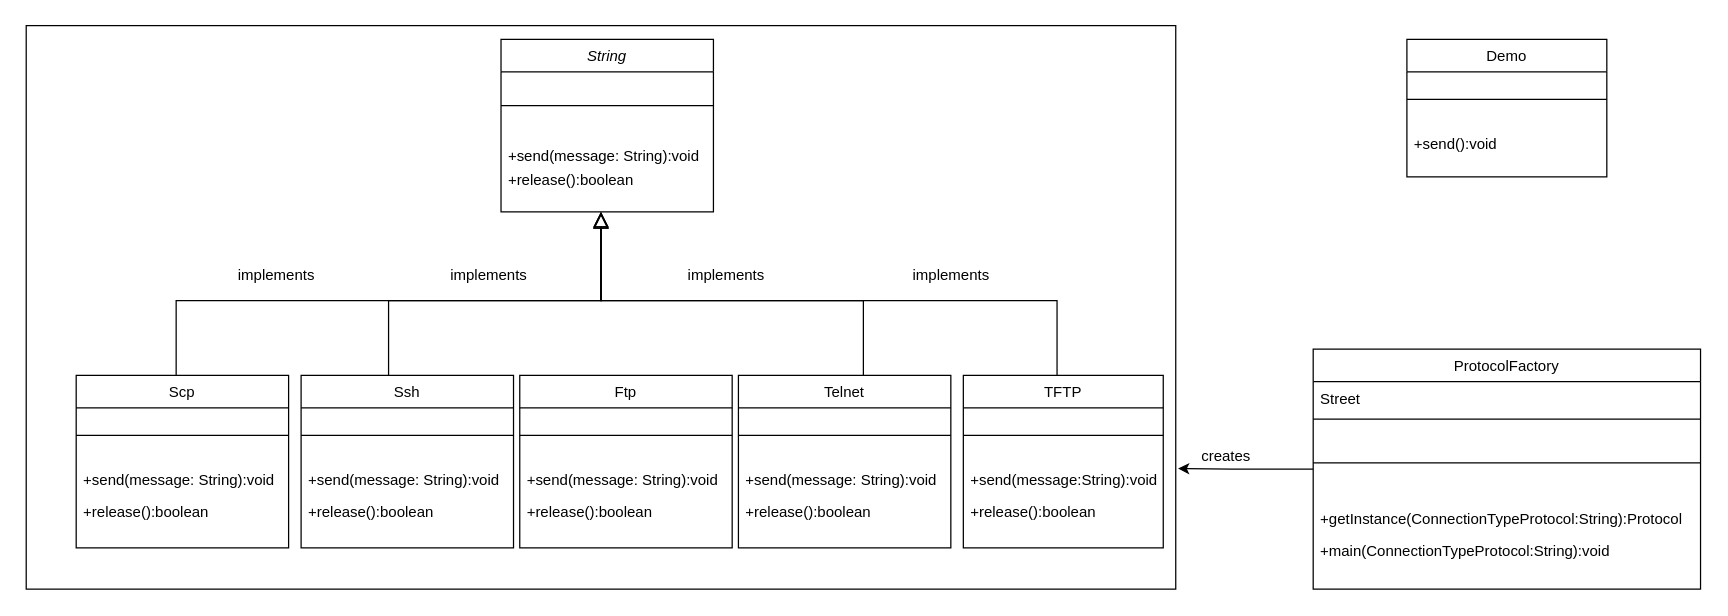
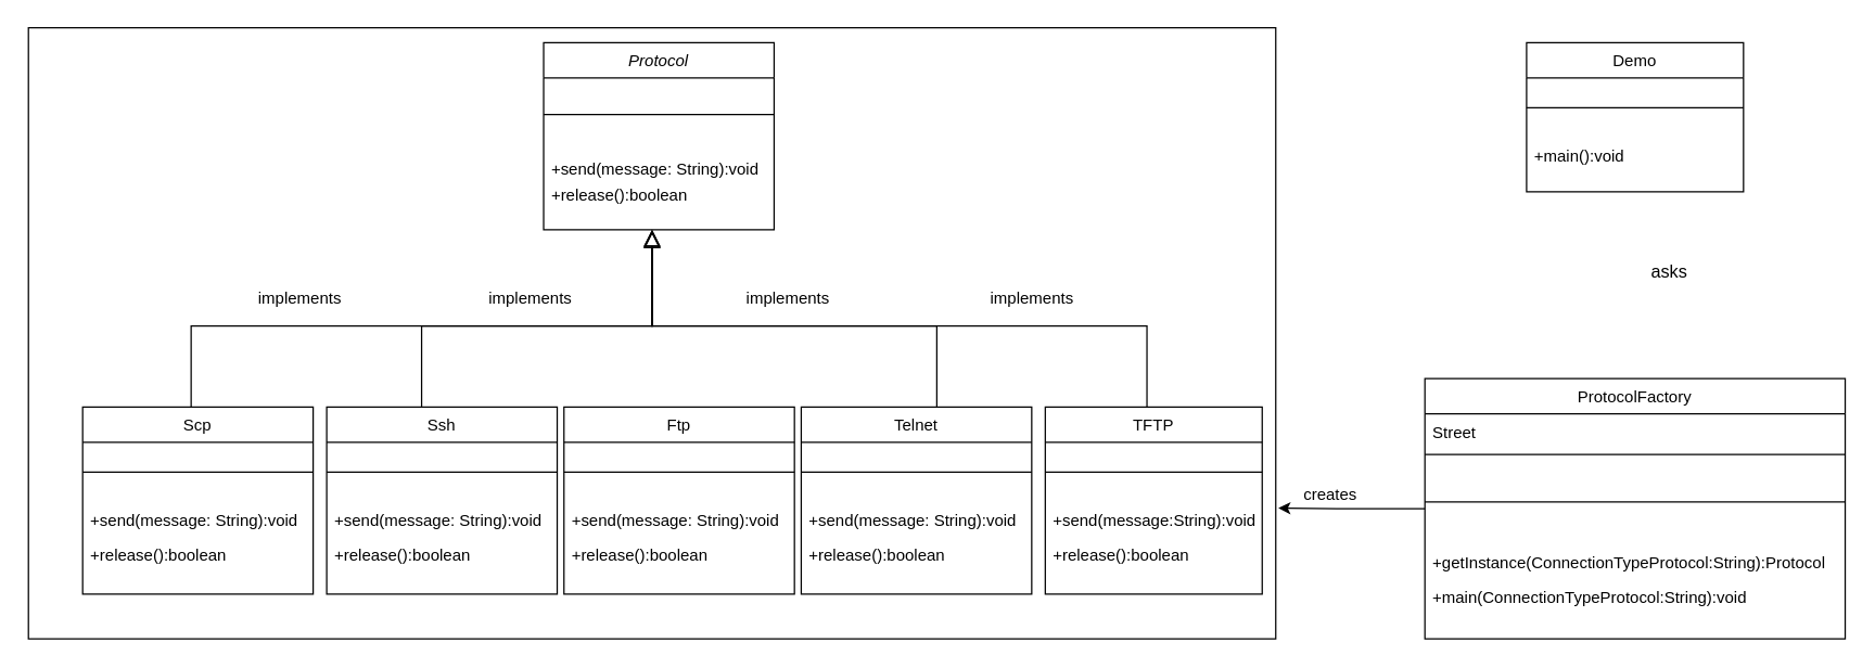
- <mxCell id="3" value="String" style="swimlane;fontStyle=2;align=center;verticalAlign=top;childLayout=stackLayout;horizontal=1;startSize=26;horizontalStack=0;resizeParent=1;resizeLast=0;collapsible=1;marginBottom=0;rounded=0;shadow=0;strokeWidth=1;" parent="1" vertex="1"><mxGeometry x="400" y="31" width="170" height="138" as="geometry"><mxRectangle x="230" y="140" width="160" height="26" as="alternateBounds" /></mxGeometry></mxCell>
+ <mxCell id="3" value="Protocol" style="swimlane;fontStyle=2;align=center;verticalAlign=top;childLayout=stackLayout;horizontal=1;startSize=26;horizontalStack=0;resizeParent=1;resizeLast=0;collapsible=1;marginBottom=0;rounded=0;shadow=0;strokeWidth=1;" parent="1" vertex="1"><mxGeometry x="400" y="31" width="170" height="138" as="geometry"><mxRectangle x="230" y="140" width="160" height="26" as="alternateBounds" /></mxGeometry></mxCell>
- <mxCell id="45" value="+send():void" style="text;align=left;verticalAlign=top;spacingLeft=4;spacingRight=4;overflow=hidden;rotatable=0;points=[[0,0.5],[1,0.5]];portConstraint=eastwest;" vertex="1" parent="43"><mxGeometry y="70" width="160" height="40" as="geometry" /></mxCell>
+ <mxCell id="45" value="+main():void" style="text;align=left;verticalAlign=top;spacingLeft=4;spacingRight=4;overflow=hidden;rotatable=0;points=[[0,0.5],[1,0.5]];portConstraint=eastwest;" vertex="1" parent="43"><mxGeometry y="70" width="160" height="40" as="geometry" /></mxCell>
+ <mxCell id="46" value="asks" style="text;html=1;align=center;verticalAlign=middle;resizable=0;points=[];autosize=1;strokeColor=none;fillColor=none;fontSize=13;" vertex="1" parent="1"><mxGeometry x="1210" y="190" width="40" height="20" as="geometry" /></mxCell>
